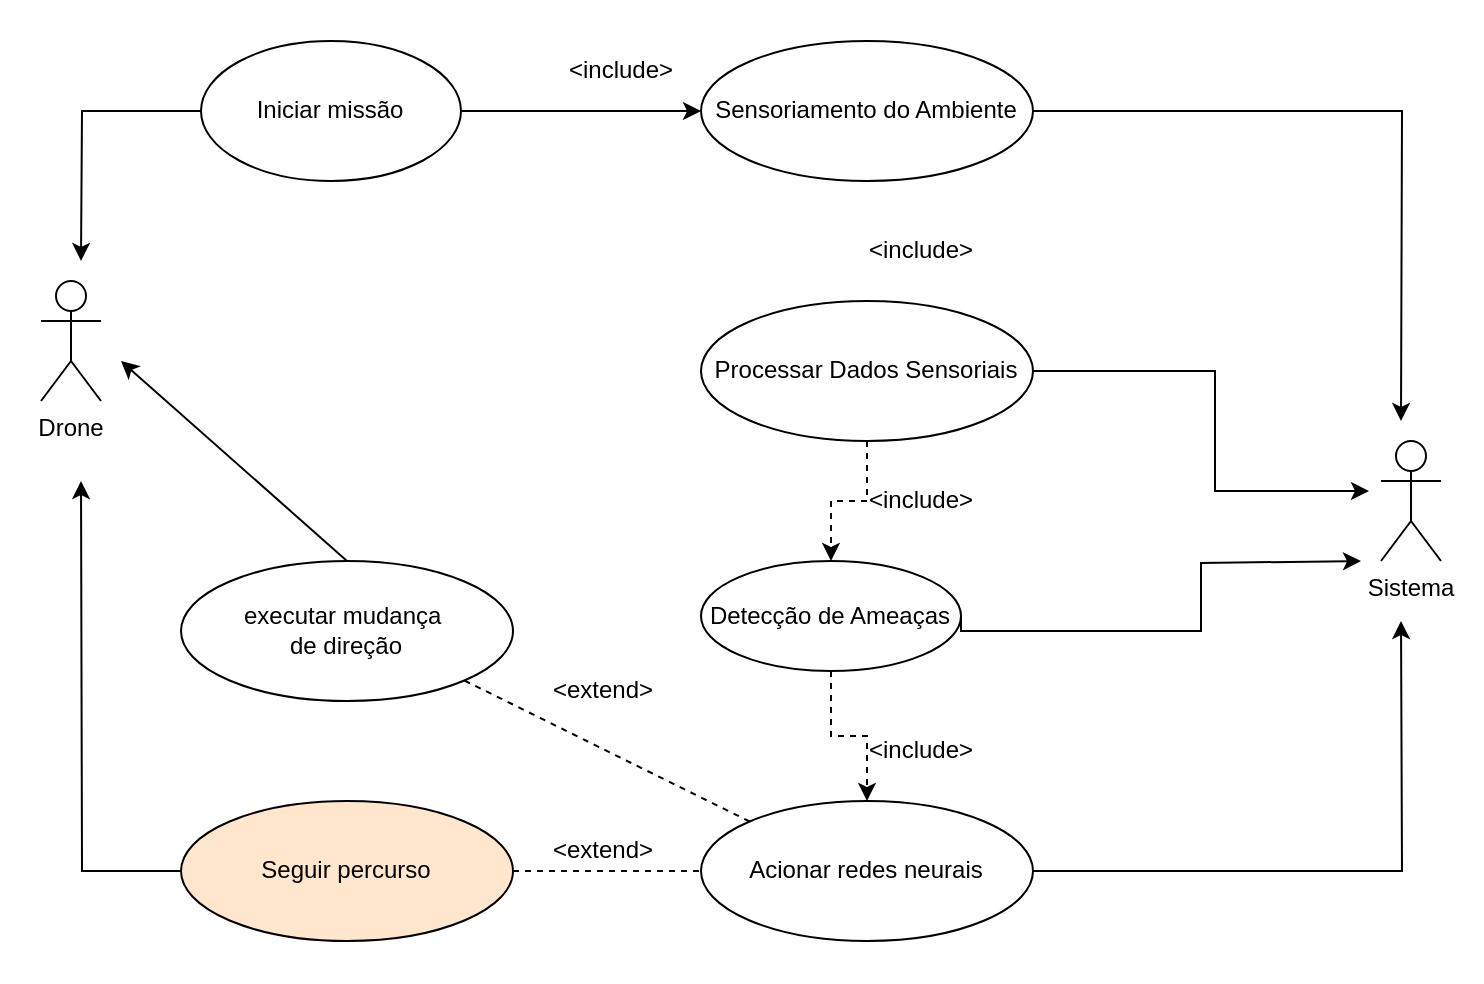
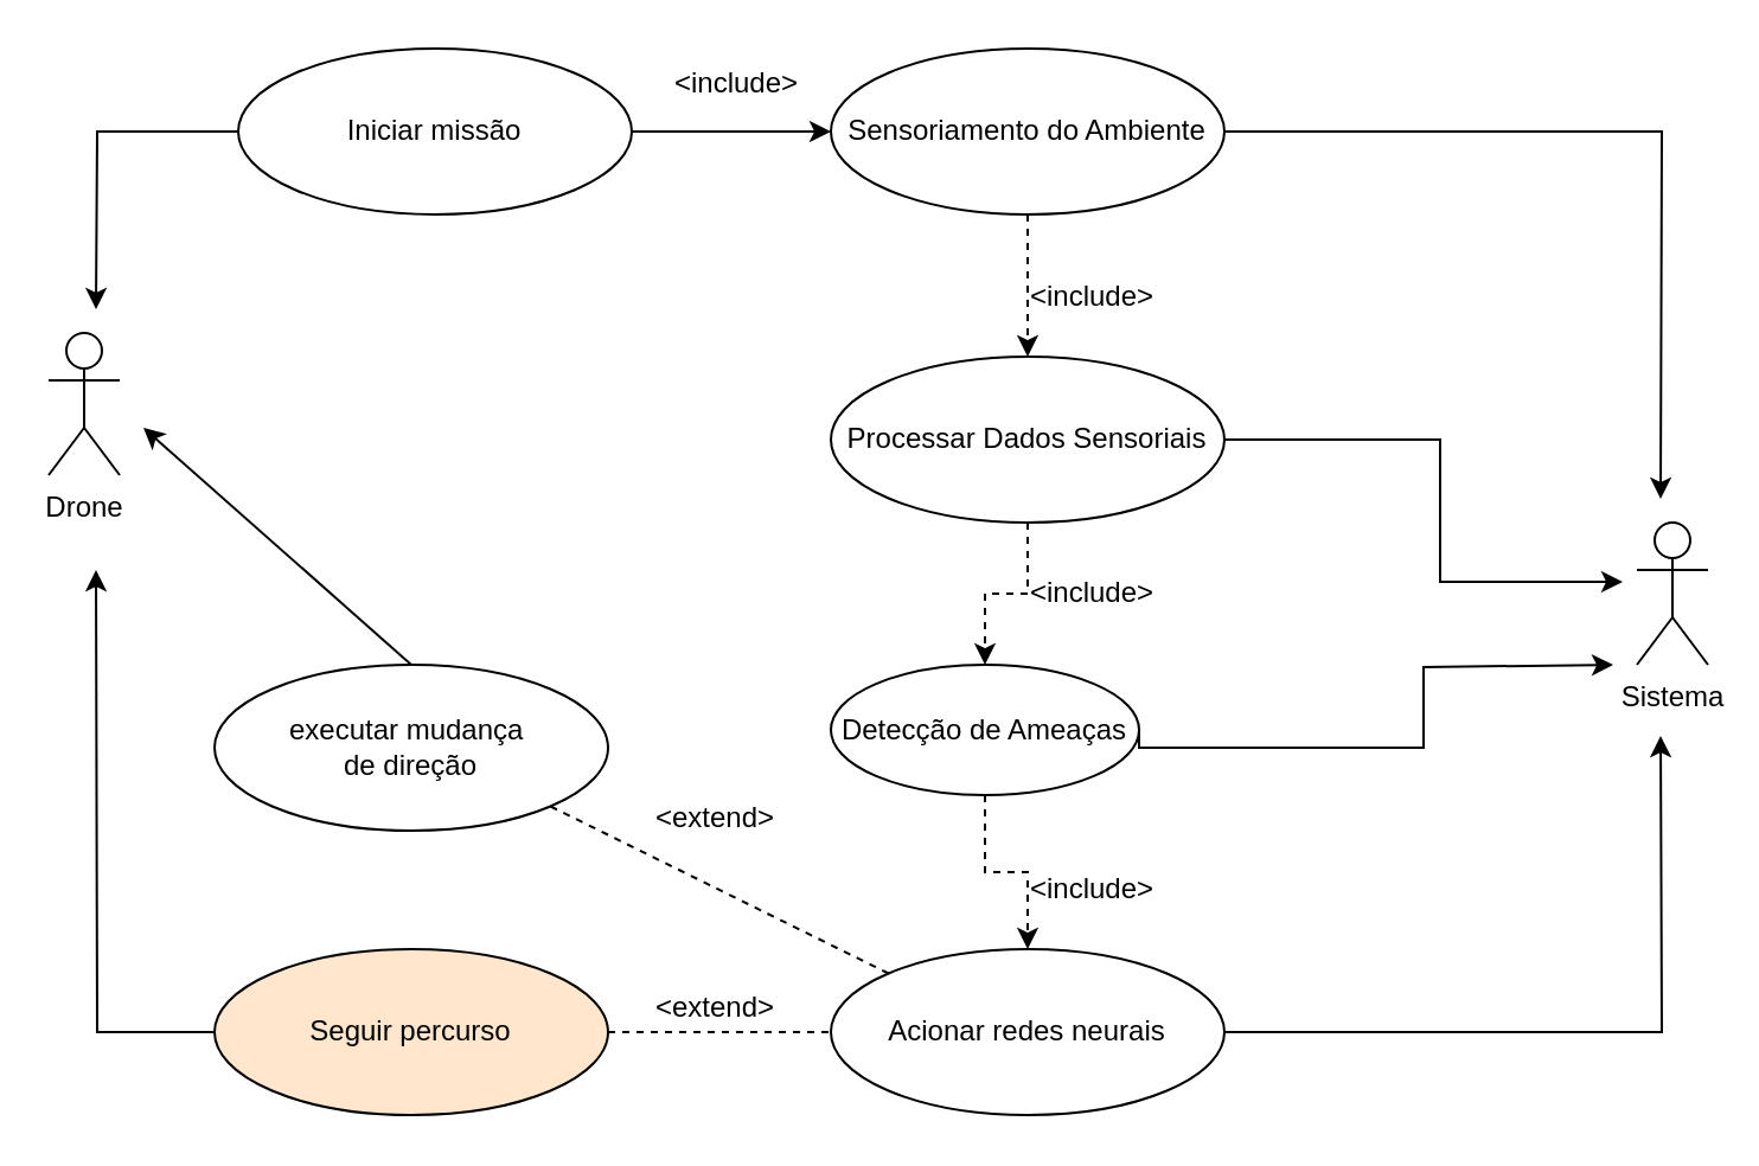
- <mxCell id="6" value="Iniciar missão" style="ellipse;whiteSpace=wrap;html=1;" vertex="1" parent="1"><mxGeometry x="100" y="20" width="130" height="70" as="geometry" /></mxCell>
+ <mxCell id="6" value="Iniciar missão" style="ellipse;whiteSpace=wrap;html=1;" vertex="1" parent="1"><mxGeometry x="100" y="20" width="166" height="70" as="geometry" /></mxCell>
+ <mxCell id="7" style="edgeStyle=orthogonalEdgeStyle;rounded=0;orthogonalLoop=1;jettySize=auto;html=1;exitX=0.5;exitY=1;exitDx=0;exitDy=0;entryX=0.5;entryY=0;entryDx=0;entryDy=0;dashed=1;" edge="1" parent="1" source="9" target="13"><mxGeometry relative="1" as="geometry" /></mxCell>
